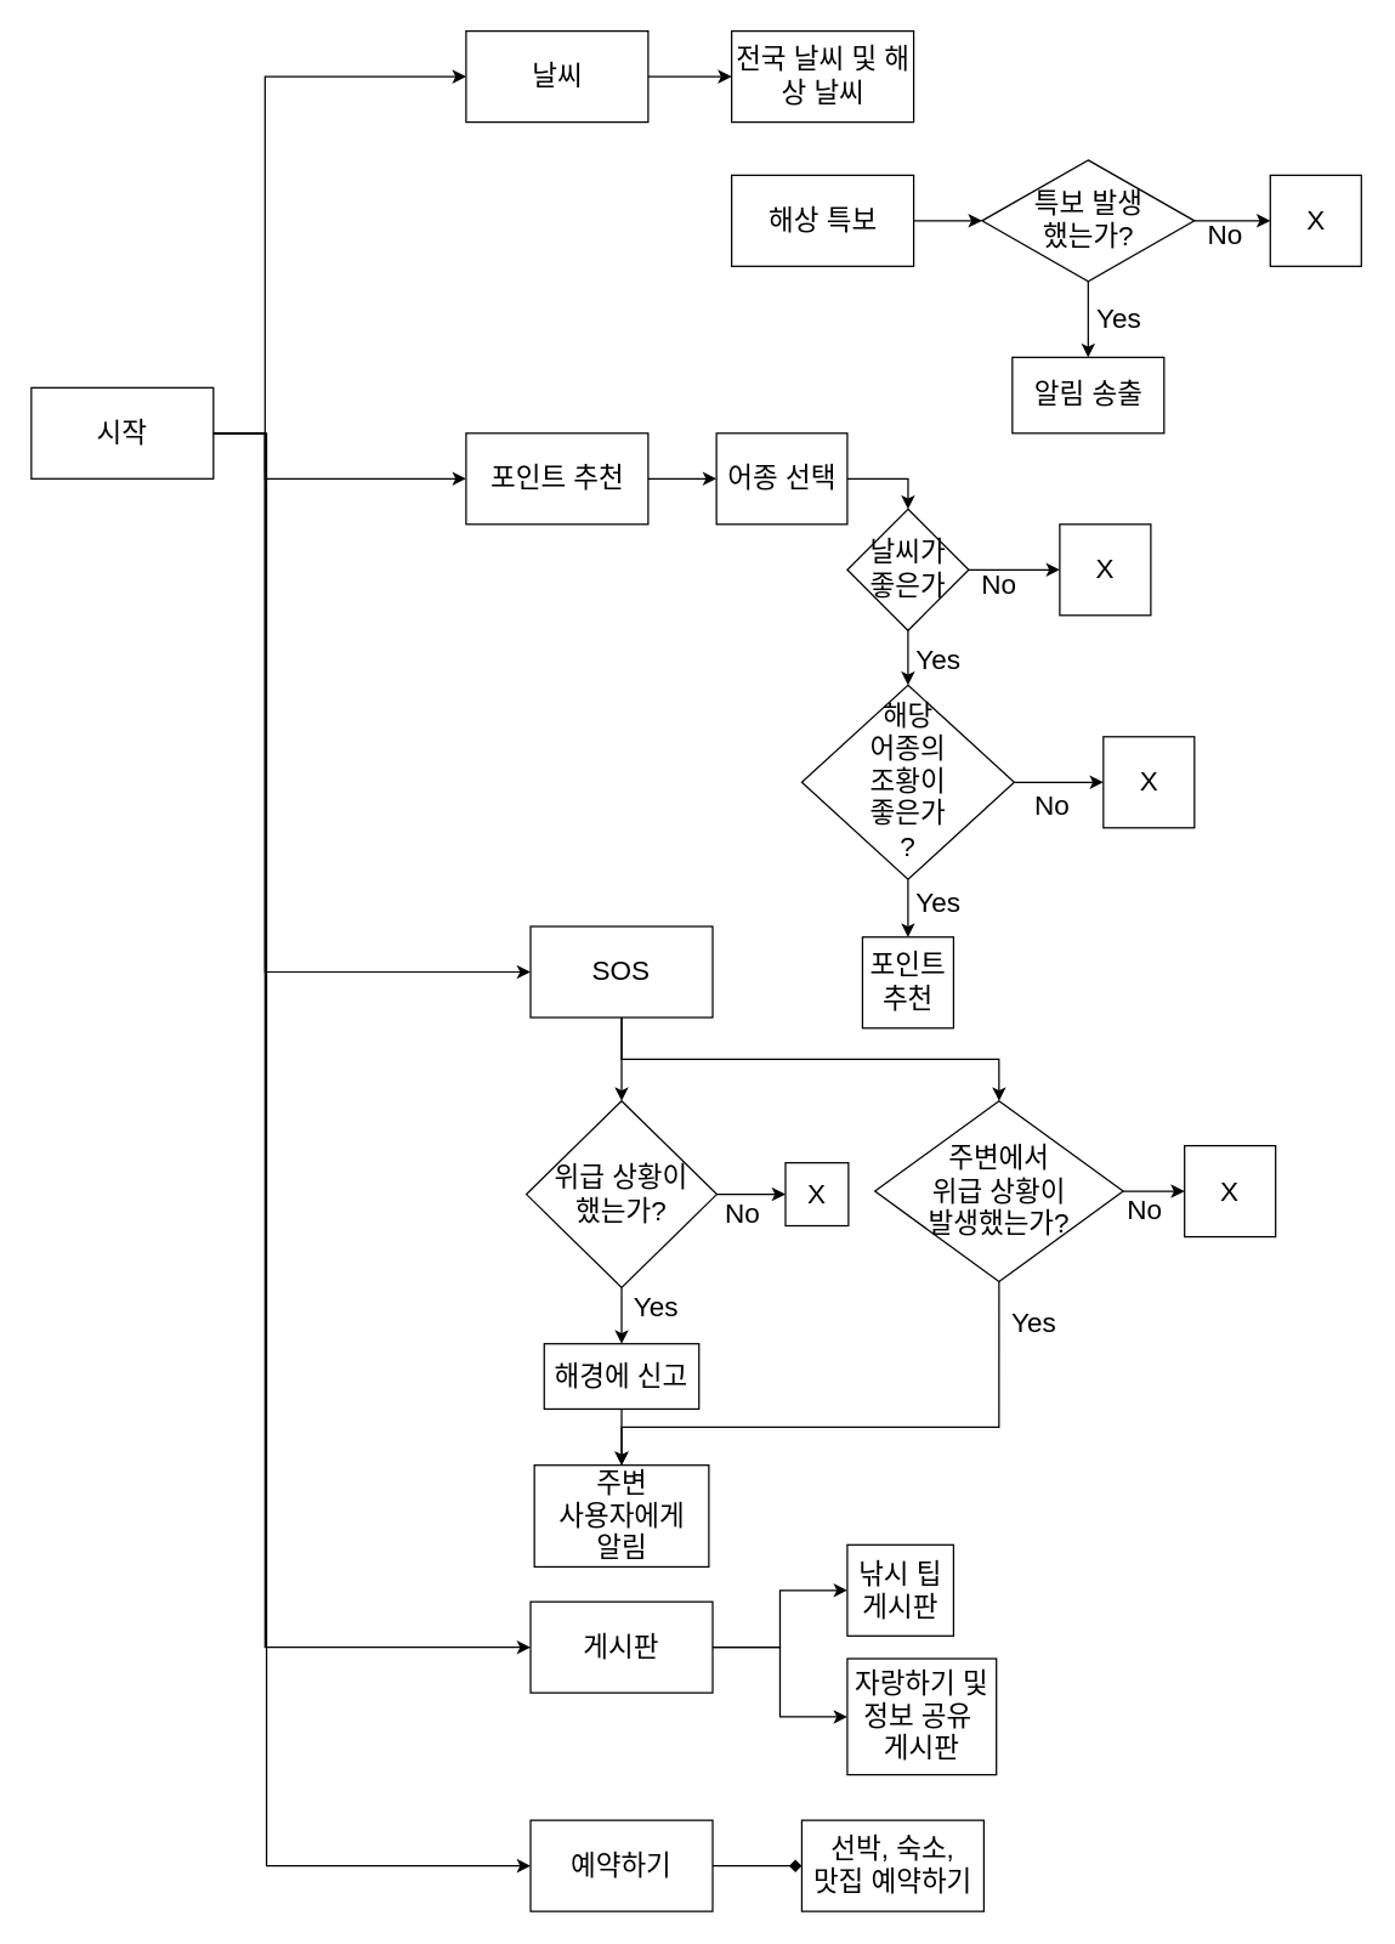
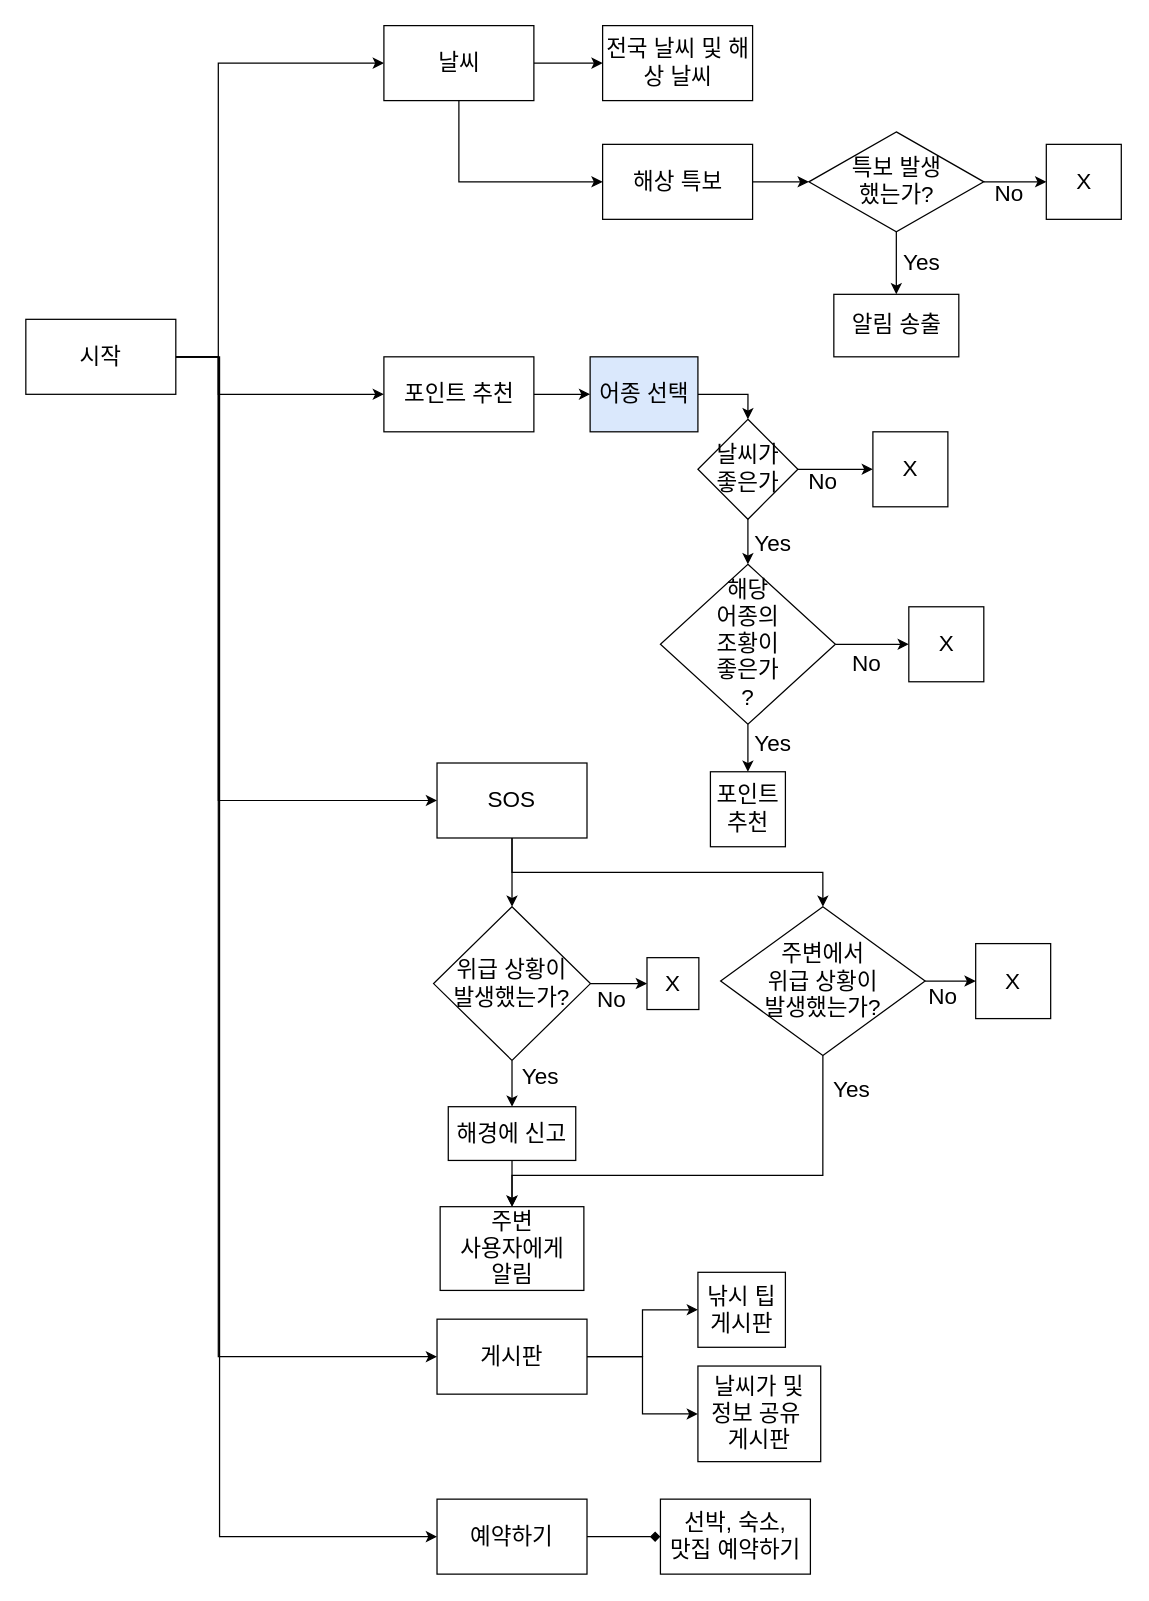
+ <mxCell id="8" style="edgeStyle=orthogonalEdgeStyle;rounded=0;orthogonalLoop=1;jettySize=auto;html=1;exitX=0.5;exitY=1;exitDx=0;exitDy=0;entryX=0;entryY=0.5;entryDx=0;entryDy=0;" parent="1" source="10" target="21" edge="1"><mxGeometry relative="1" as="geometry" /></mxCell>
- <mxCell id="60" value="&lt;font style=&quot;font-size: 18px&quot;&gt;어종 선택&lt;/font&gt;" style="rounded=0;whiteSpace=wrap;html=1;direction=east;" vertex="1" parent="1"><mxGeometry x="471.5" y="285" width="86.25" height="60" as="geometry" /></mxCell>
+ <mxCell id="60" value="&lt;font style=&quot;font-size: 18px&quot;&gt;어종 선택&lt;/font&gt;" style="rounded=0;whiteSpace=wrap;html=1;direction=east;fillColor=#dae8fc;" vertex="1" parent="1"><mxGeometry x="471.5" y="285" width="86.25" height="60" as="geometry" /></mxCell>
- <mxCell id="35" value="&lt;font style=&quot;font-size: 18px&quot;&gt;위급 상황이&lt;br&gt;했는가?&lt;/font&gt;" style="rhombus;whiteSpace=wrap;html=1;direction=east;" parent="1" vertex="1"><mxGeometry x="346.25" y="725" width="125.5" height="123" as="geometry" /></mxCell>
+ <mxCell id="35" value="&lt;font style=&quot;font-size: 18px&quot;&gt;위급 상황이&lt;br&gt;발생했는가?&lt;/font&gt;" style="rhombus;whiteSpace=wrap;html=1;direction=east;" parent="1" vertex="1"><mxGeometry x="346.25" y="725" width="125.5" height="123" as="geometry" /></mxCell>
- <mxCell id="43" value="&lt;font style=&quot;font-size: 18px&quot;&gt;자랑하기 및&lt;br&gt;정보 공유&amp;nbsp;&lt;br&gt;게시판&lt;/font&gt;" style="rounded=0;whiteSpace=wrap;html=1;direction=east;" parent="1" vertex="1"><mxGeometry x="557.75" y="1092.5" width="98.25" height="76.5" as="geometry" /></mxCell>
+ <mxCell id="43" value="&lt;font style=&quot;font-size: 18px&quot;&gt;날씨가 및&lt;br&gt;정보 공유&amp;nbsp;&lt;br&gt;게시판&lt;/font&gt;" style="rounded=0;whiteSpace=wrap;html=1;direction=east;" parent="1" vertex="1"><mxGeometry x="557.75" y="1092.5" width="98.25" height="76.5" as="geometry" /></mxCell>
